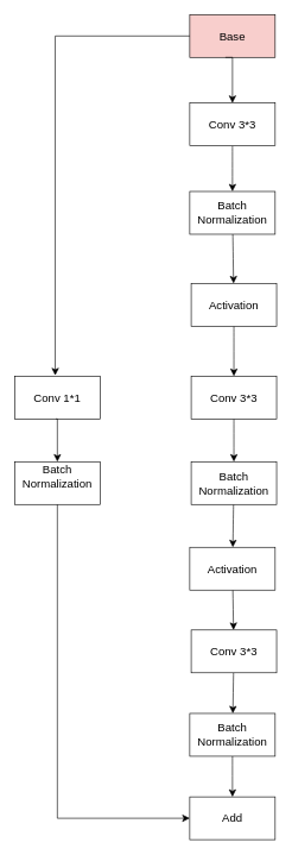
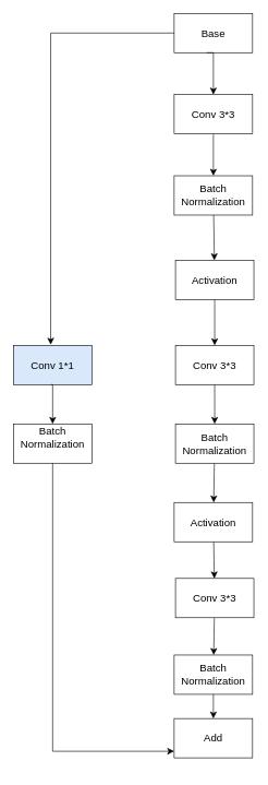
- <mxCell id="7" value="Base" style="rounded=0;whiteSpace=wrap;html=1;fontSize=16;fillColor=#f8cecc;" vertex="1" parent="1"><mxGeometry x="266" y="20" width="120" height="60" as="geometry" /></mxCell>
+ <mxCell id="7" value="Base" style="rounded=0;whiteSpace=wrap;html=1;fontSize=16;" vertex="1" parent="1"><mxGeometry x="266" y="20" width="120" height="60" as="geometry" /></mxCell>
- <mxCell id="11" value="Conv 1*1" style="rounded=0;whiteSpace=wrap;html=1;fontSize=16;" vertex="1" parent="1"><mxGeometry x="20" y="527" width="120" height="60" as="geometry" /></mxCell>
+ <mxCell id="11" value="Conv 1*1" style="rounded=0;whiteSpace=wrap;html=1;fontSize=16;fillColor=#dae8fc;" vertex="1" parent="1"><mxGeometry x="20" y="527" width="120" height="60" as="geometry" /></mxCell>
- <mxCell id="8" value="Add" style="rounded=0;whiteSpace=wrap;html=1;fontSize=16;" vertex="1" parent="1"><mxGeometry x="266" y="1117" width="120" height="60" as="geometry" /></mxCell>
+ <mxCell id="8" value="Add" style="rounded=0;whiteSpace=wrap;html=1;fontSize=16;" vertex="1" parent="1"><mxGeometry x="266" y="1097" width="120" height="60" as="geometry" /></mxCell>
